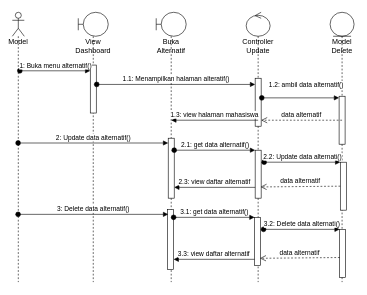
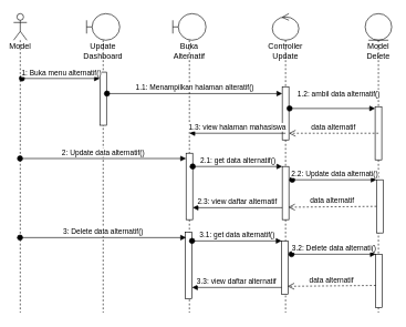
- <mxCell id="3" value="View Dashboard" style="shape=umlLifeline;participant=umlBoundary;perimeter=lifelinePerimeter;whiteSpace=wrap;html=1;container=1;collapsible=0;recursiveResize=0;verticalAlign=top;spacingTop=36;outlineConnect=0;" vertex="1" parent="1"><mxGeometry x="130" y="20" width="50" height="450" as="geometry" /></mxCell>
+ <mxCell id="3" value="Update Dashboard" style="shape=umlLifeline;participant=umlBoundary;perimeter=lifelinePerimeter;whiteSpace=wrap;html=1;container=1;collapsible=0;recursiveResize=0;verticalAlign=top;spacingTop=36;outlineConnect=0;" vertex="1" parent="1"><mxGeometry x="130" y="20" width="50" height="450" as="geometry" /></mxCell>
